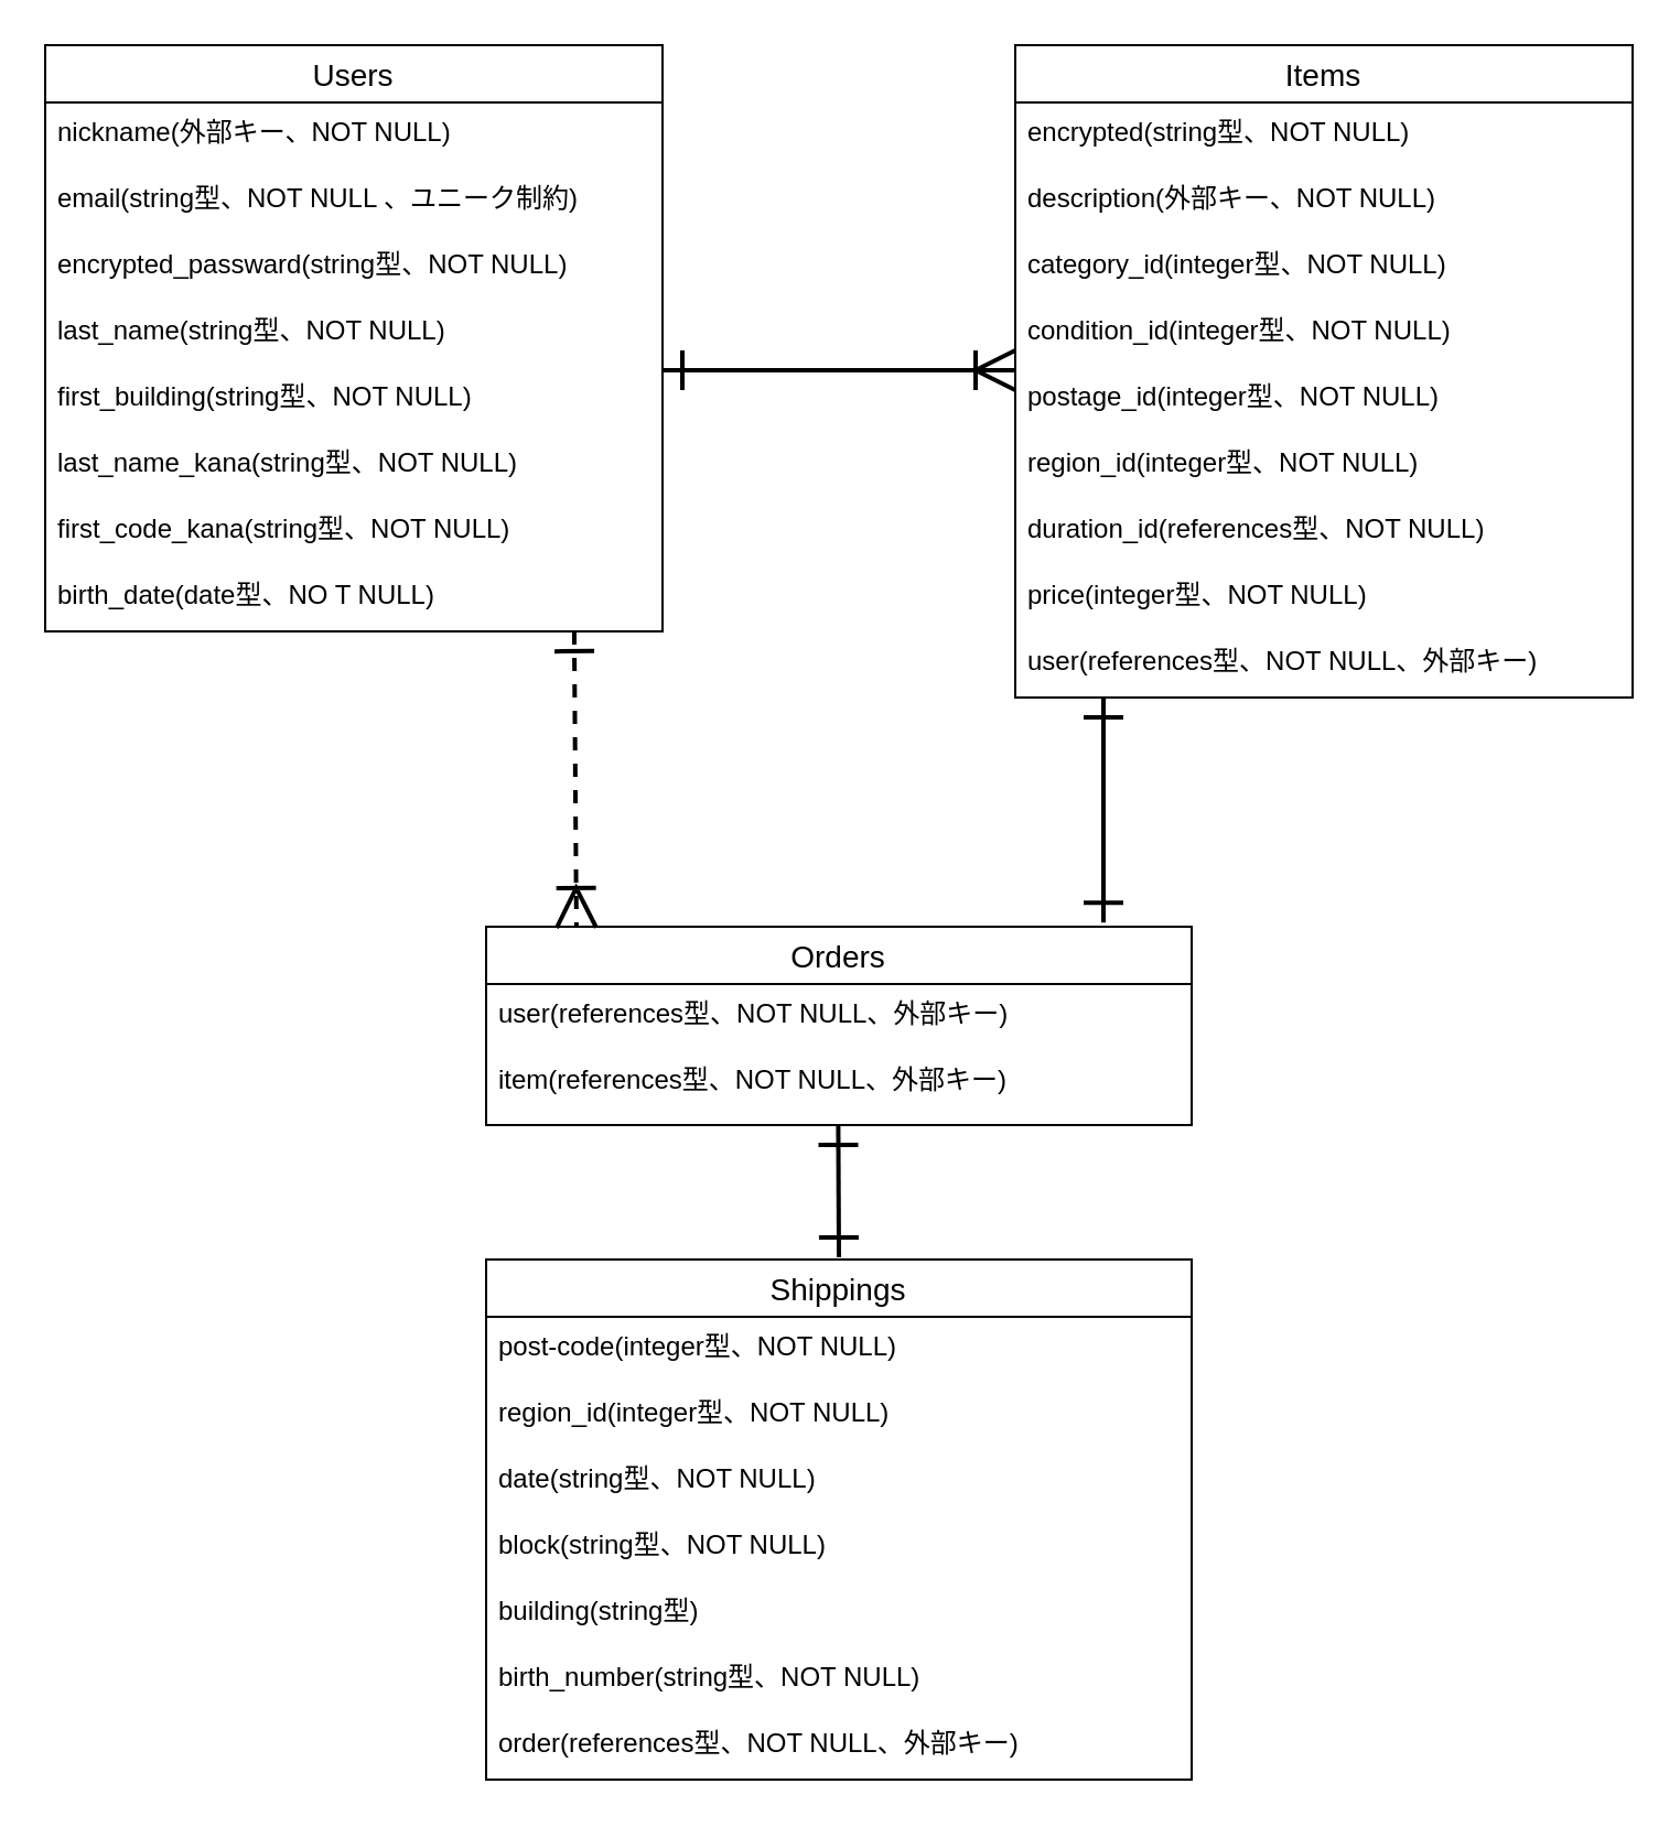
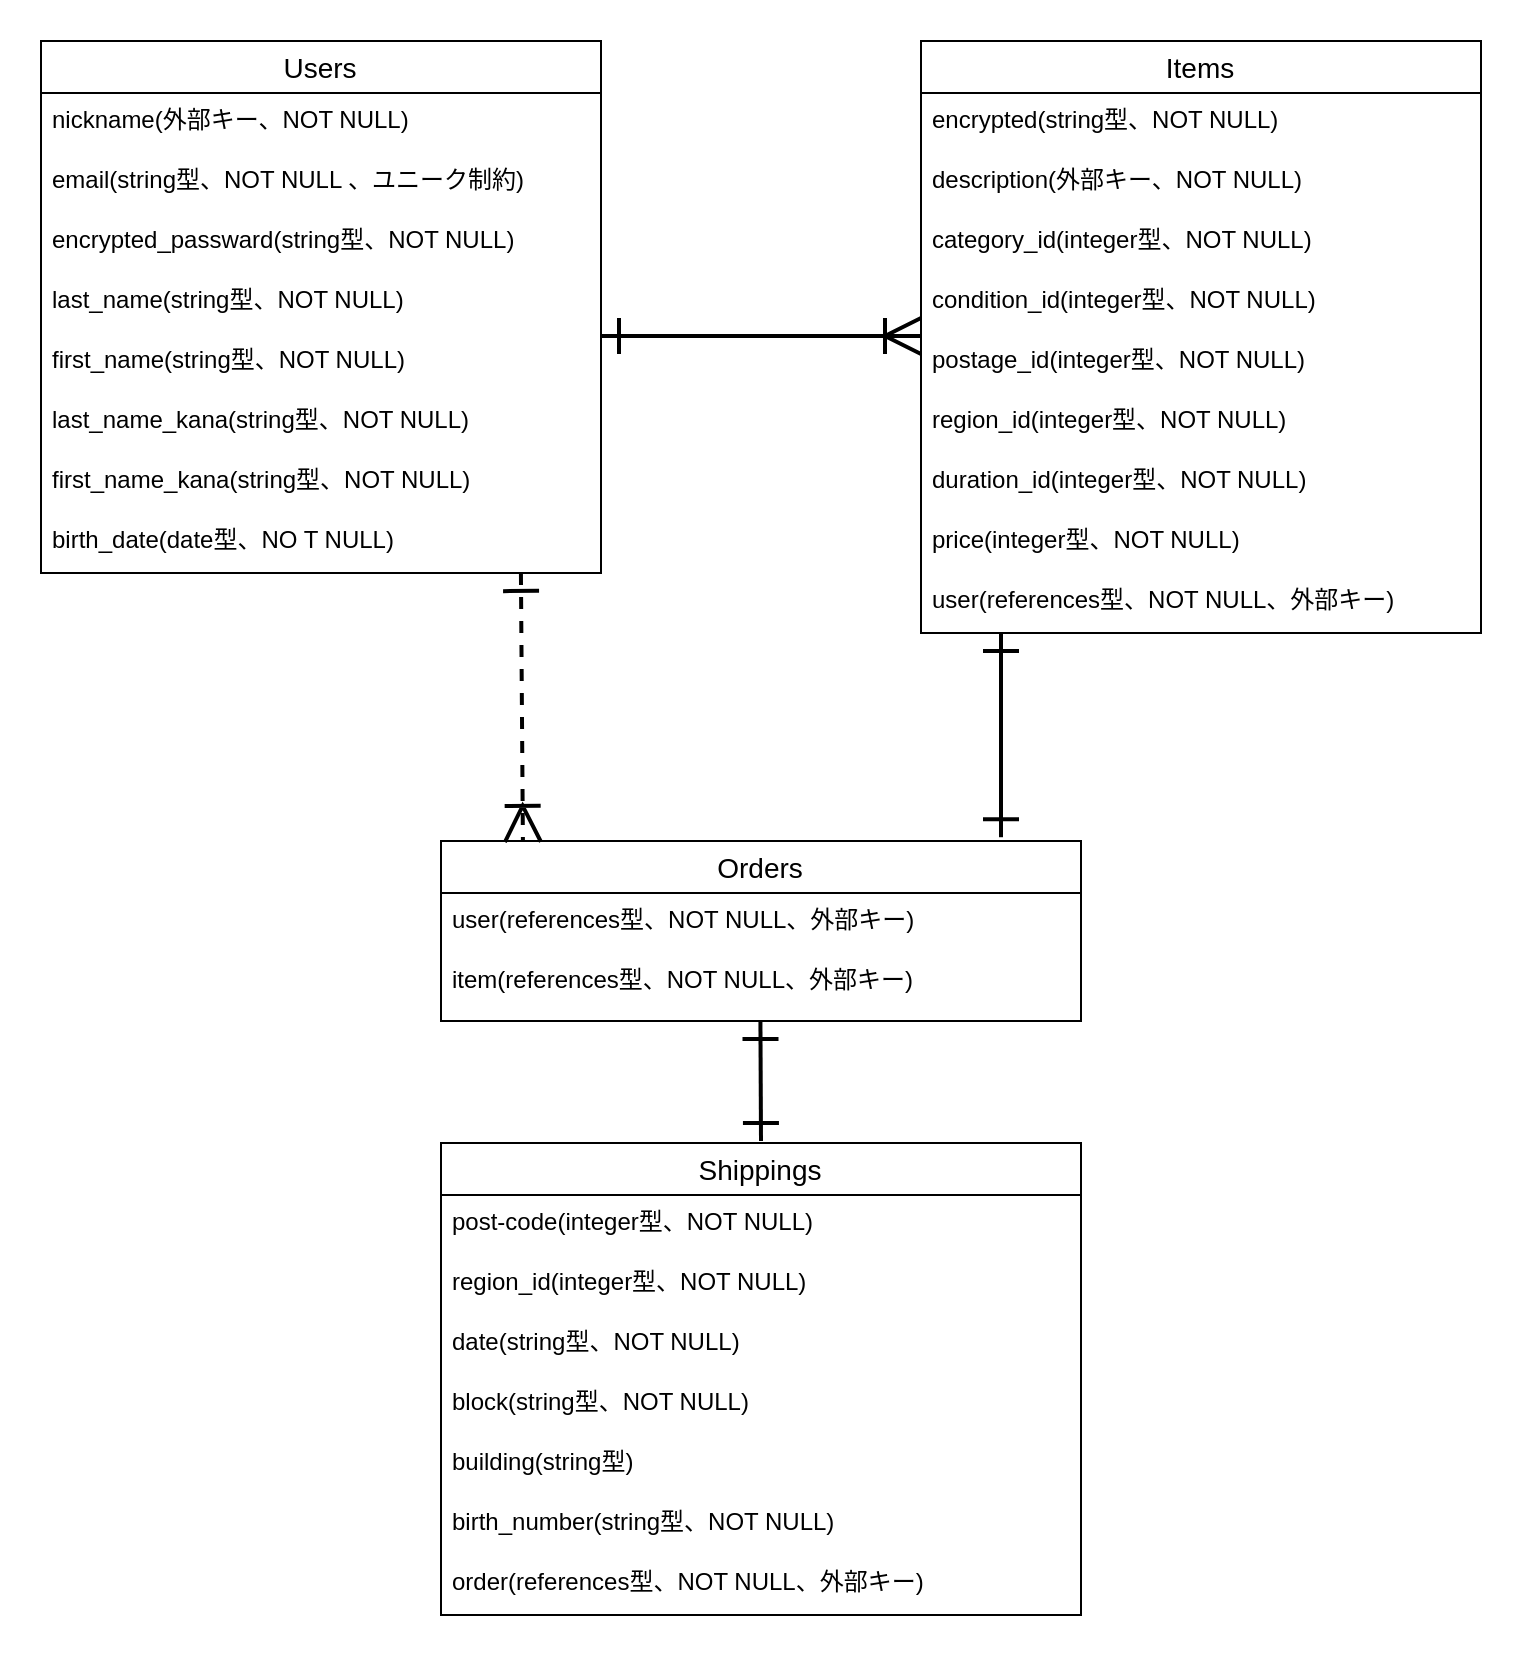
- <mxCell id="7" value="first_building(string型、NOT NULL)" style="text;strokeColor=none;fillColor=none;spacingLeft=4;spacingRight=4;overflow=hidden;rotatable=0;points=[[0,0.5],[1,0.5]];portConstraint=eastwest;fontSize=12;" parent="2" vertex="1"><mxGeometry y="146" width="280" height="30" as="geometry" /></mxCell>
+ <mxCell id="7" value="first_name(string型、NOT NULL)" style="text;strokeColor=none;fillColor=none;spacingLeft=4;spacingRight=4;overflow=hidden;rotatable=0;points=[[0,0.5],[1,0.5]];portConstraint=eastwest;fontSize=12;" parent="2" vertex="1"><mxGeometry y="146" width="280" height="30" as="geometry" /></mxCell>
- <mxCell id="9" value="first_code_kana(string型、NOT NULL)" style="text;strokeColor=none;fillColor=none;spacingLeft=4;spacingRight=4;overflow=hidden;rotatable=0;points=[[0,0.5],[1,0.5]];portConstraint=eastwest;fontSize=12;" parent="2" vertex="1"><mxGeometry y="206" width="280" height="30" as="geometry" /></mxCell>
+ <mxCell id="9" value="first_name_kana(string型、NOT NULL)" style="text;strokeColor=none;fillColor=none;spacingLeft=4;spacingRight=4;overflow=hidden;rotatable=0;points=[[0,0.5],[1,0.5]];portConstraint=eastwest;fontSize=12;" parent="2" vertex="1"><mxGeometry y="206" width="280" height="30" as="geometry" /></mxCell>
- <mxCell id="18" value="duration_id(references型、NOT NULL)" style="text;strokeColor=none;fillColor=none;spacingLeft=4;spacingRight=4;overflow=hidden;rotatable=0;points=[[0,0.5],[1,0.5]];portConstraint=eastwest;fontSize=12;" parent="11" vertex="1"><mxGeometry y="206" width="280" height="30" as="geometry" /></mxCell>
+ <mxCell id="18" value="duration_id(integer型、NOT NULL)" style="text;strokeColor=none;fillColor=none;spacingLeft=4;spacingRight=4;overflow=hidden;rotatable=0;points=[[0,0.5],[1,0.5]];portConstraint=eastwest;fontSize=12;" parent="11" vertex="1"><mxGeometry y="206" width="280" height="30" as="geometry" /></mxCell>
